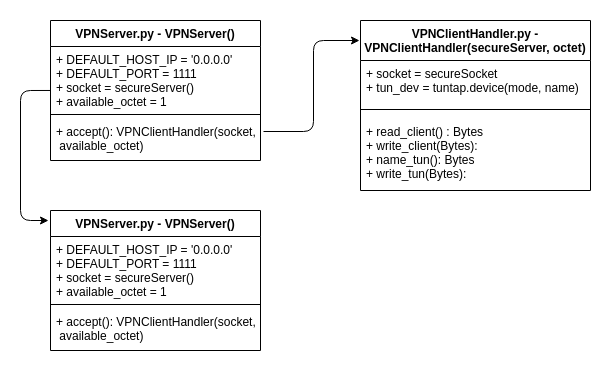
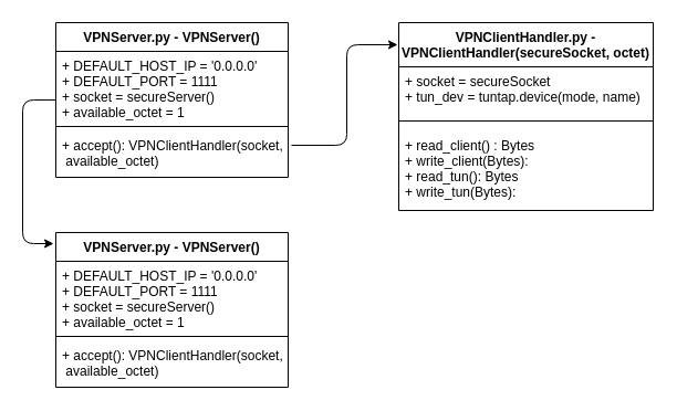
- <mxCell id="7" value="VPNClientHandler.py - &#10;VPNClientHandler(secureServer, octet)" style="swimlane;fontStyle=1;align=center;verticalAlign=top;childLayout=stackLayout;horizontal=1;startSize=40;horizontalStack=0;resizeParent=1;resizeParentMax=0;resizeLast=0;collapsible=1;marginBottom=0;" vertex="1" parent="1"><mxGeometry x="360" y="20" width="230" height="170" as="geometry" /></mxCell>
+ <mxCell id="7" value="VPNClientHandler.py - &#10;VPNClientHandler(secureSocket, octet)" style="swimlane;fontStyle=1;align=center;verticalAlign=top;childLayout=stackLayout;horizontal=1;startSize=40;horizontalStack=0;resizeParent=1;resizeParentMax=0;resizeLast=0;collapsible=1;marginBottom=0;" vertex="1" parent="1"><mxGeometry x="360" y="20" width="230" height="170" as="geometry" /></mxCell>
- <mxCell id="10" value="+ read_client() : Bytes&#10;+ write_client(Bytes): &#10;+ name_tun(): Bytes&#10;+ write_tun(Bytes): " style="text;strokeColor=none;fillColor=none;align=left;verticalAlign=top;spacingLeft=4;spacingRight=4;overflow=hidden;rotatable=0;points=[[0,0.5],[1,0.5]];portConstraint=eastwest;" vertex="1" parent="7"><mxGeometry y="98" width="230" height="72" as="geometry" /></mxCell>
+ <mxCell id="10" value="+ read_client() : Bytes&#10;+ write_client(Bytes): &#10;+ read_tun(): Bytes&#10;+ write_tun(Bytes): " style="text;strokeColor=none;fillColor=none;align=left;verticalAlign=top;spacingLeft=4;spacingRight=4;overflow=hidden;rotatable=0;points=[[0,0.5],[1,0.5]];portConstraint=eastwest;" vertex="1" parent="7"><mxGeometry y="98" width="230" height="72" as="geometry" /></mxCell>
